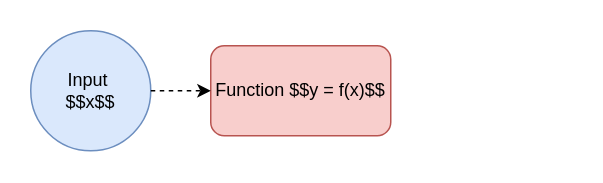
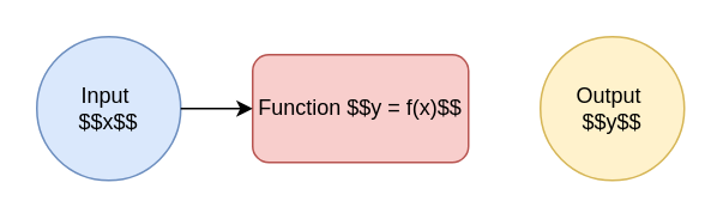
- <mxCell id="5" value="" style="endArrow=classic;html=1;rounded=0;exitX=1;exitY=0.5;exitDx=0;exitDy=0;entryX=0;entryY=0.5;entryDx=0;entryDy=0;dashed=1;" parent="1" source="3" target="2" edge="1"><mxGeometry width="50" height="50" relative="1" as="geometry"><mxPoint x="180" y="80" as="sourcePoint" /><mxPoint x="230" y="30" as="targetPoint" /></mxGeometry></mxCell>
+ <mxCell id="5" value="" style="endArrow=classic;html=1;rounded=0;exitX=1;exitY=0.5;exitDx=0;exitDy=0;entryX=0;entryY=0.5;entryDx=0;entryDy=0;" parent="1" source="3" target="2" edge="1"><mxGeometry width="50" height="50" relative="1" as="geometry"><mxPoint x="180" y="80" as="sourcePoint" /><mxPoint x="230" y="30" as="targetPoint" /></mxGeometry></mxCell>
+ <mxCell id="4" value="Output&amp;nbsp;&lt;div&gt;$$y$$&lt;/div&gt;" style="ellipse;whiteSpace=wrap;html=1;aspect=fixed;fillColor=#fff2cc;strokeColor=#d6b656;" parent="1" vertex="1"><mxGeometry x="300" y="20" width="80" height="80" as="geometry" /></mxCell>
